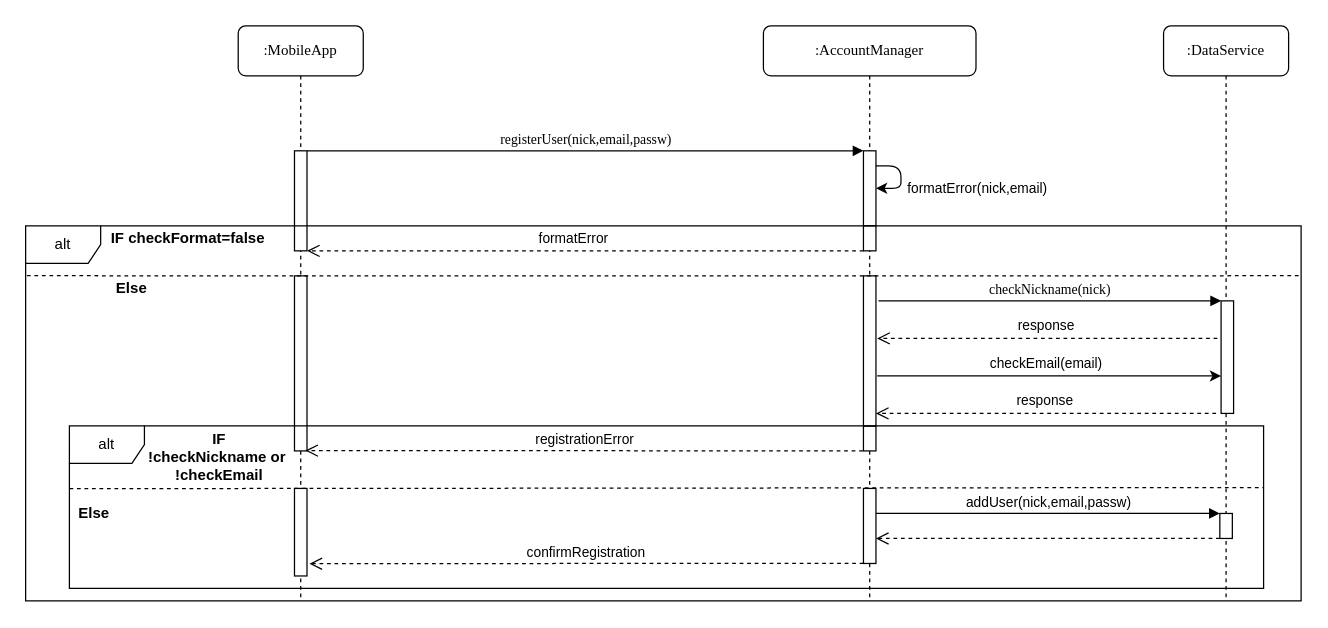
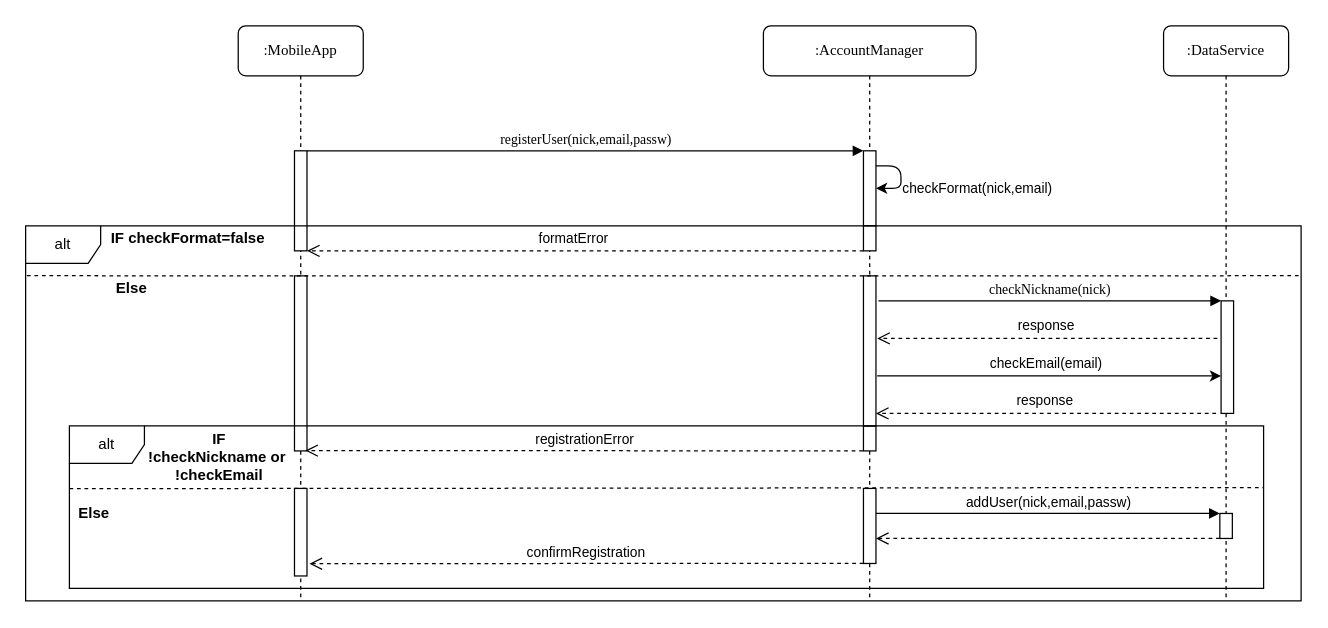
- <mxCell id="28" value="formatError(nick,email)" style="text;html=1;strokeColor=none;fillColor=none;align=center;verticalAlign=middle;whiteSpace=wrap;rounded=0;fontSize=11;" vertex="1" parent="1"><mxGeometry x="716" y="140" width="131" height="20" as="geometry" /></mxCell>
+ <mxCell id="28" value="checkFormat(nick,email)" style="text;html=1;strokeColor=none;fillColor=none;align=center;verticalAlign=middle;whiteSpace=wrap;rounded=0;fontSize=11;" vertex="1" parent="1"><mxGeometry x="716" y="140" width="131" height="20" as="geometry" /></mxCell>
